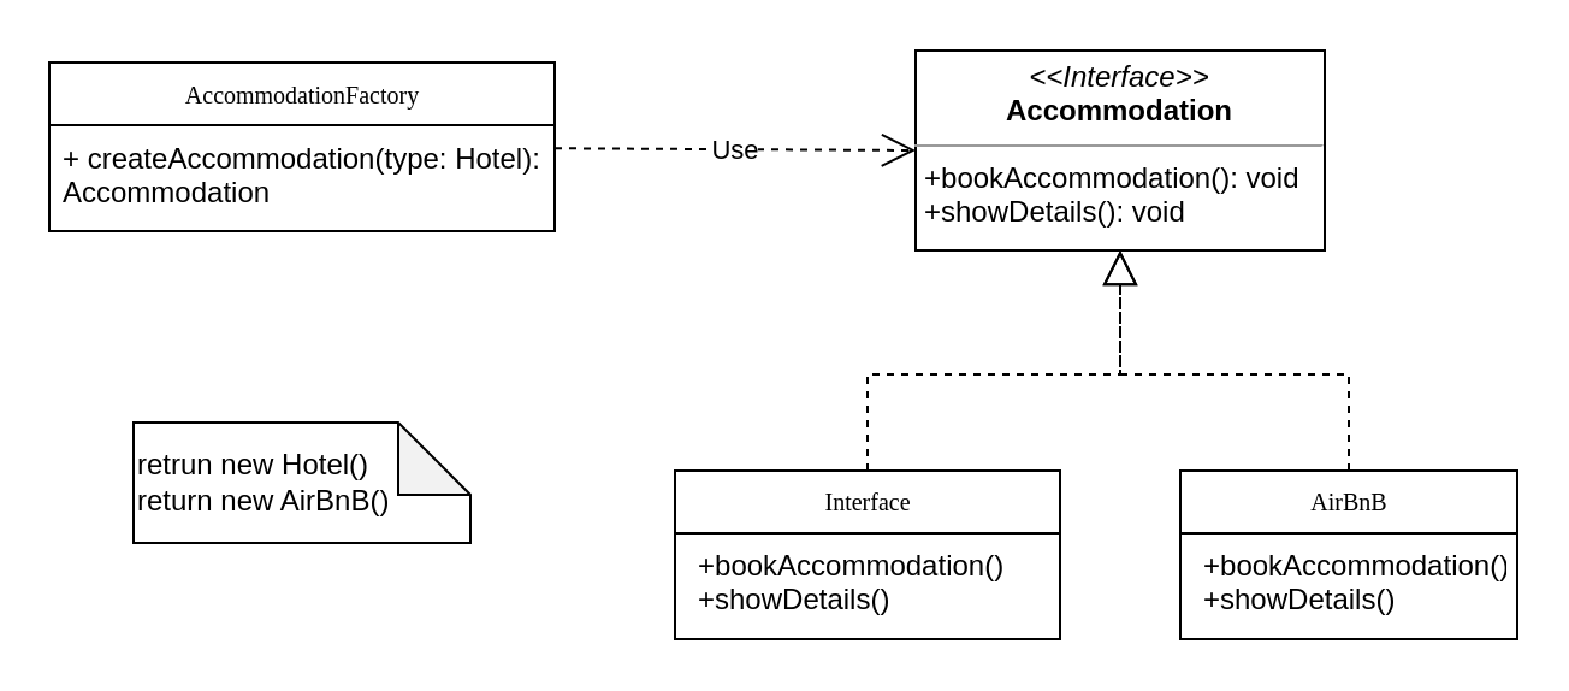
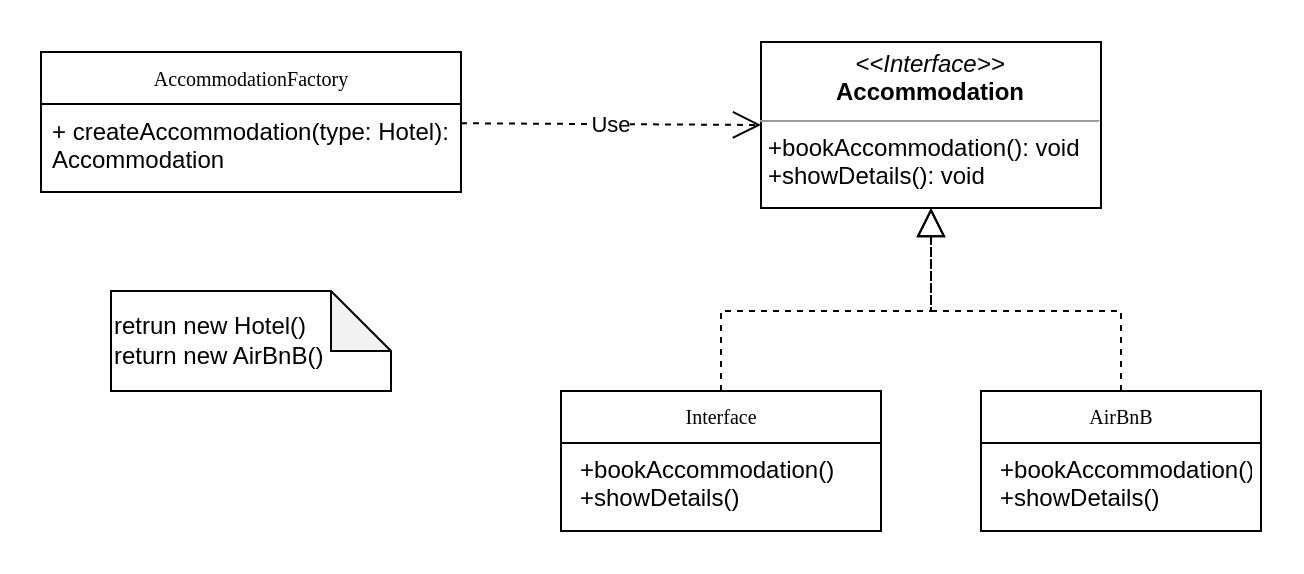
- <mxCell id="12" value="retrun new Hotel()&lt;div&gt;return new AirBnB()&lt;/div&gt;" style="shape=note;whiteSpace=wrap;html=1;backgroundOutline=1;darkOpacity=0.05;align=left;" vertex="1" parent="1"><mxGeometry x="55" y="175" width="140" height="50" as="geometry" /></mxCell>
+ <mxCell id="12" value="retrun new Hotel()&lt;div&gt;return new AirBnB()&lt;/div&gt;" style="shape=note;whiteSpace=wrap;html=1;backgroundOutline=1;darkOpacity=0.05;align=left;" vertex="1" parent="1"><mxGeometry x="55" y="145" width="140" height="50" as="geometry" /></mxCell>
